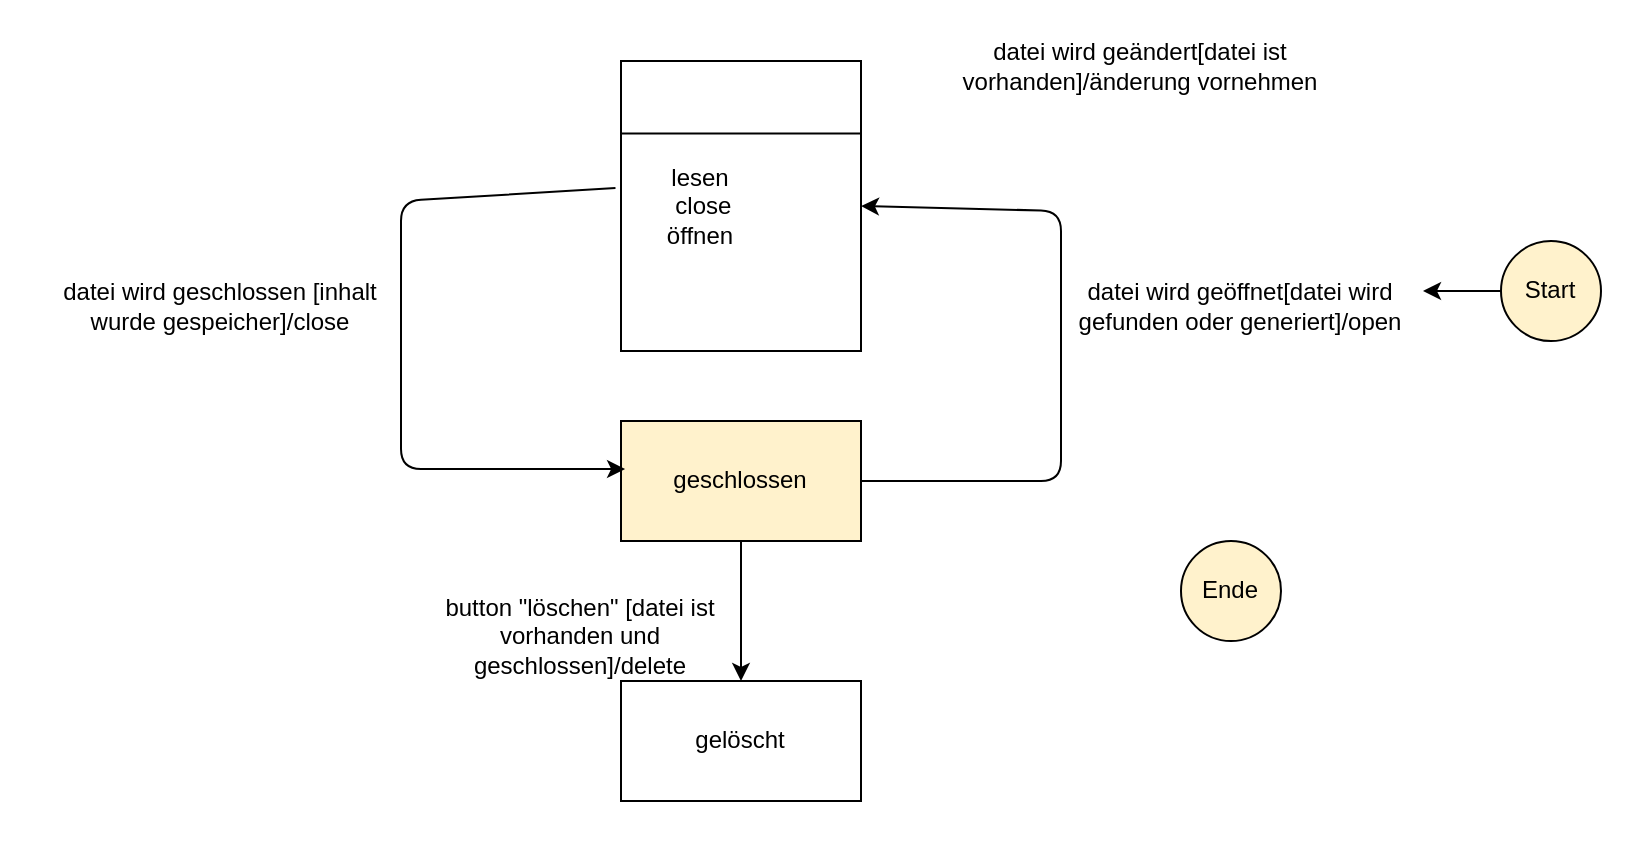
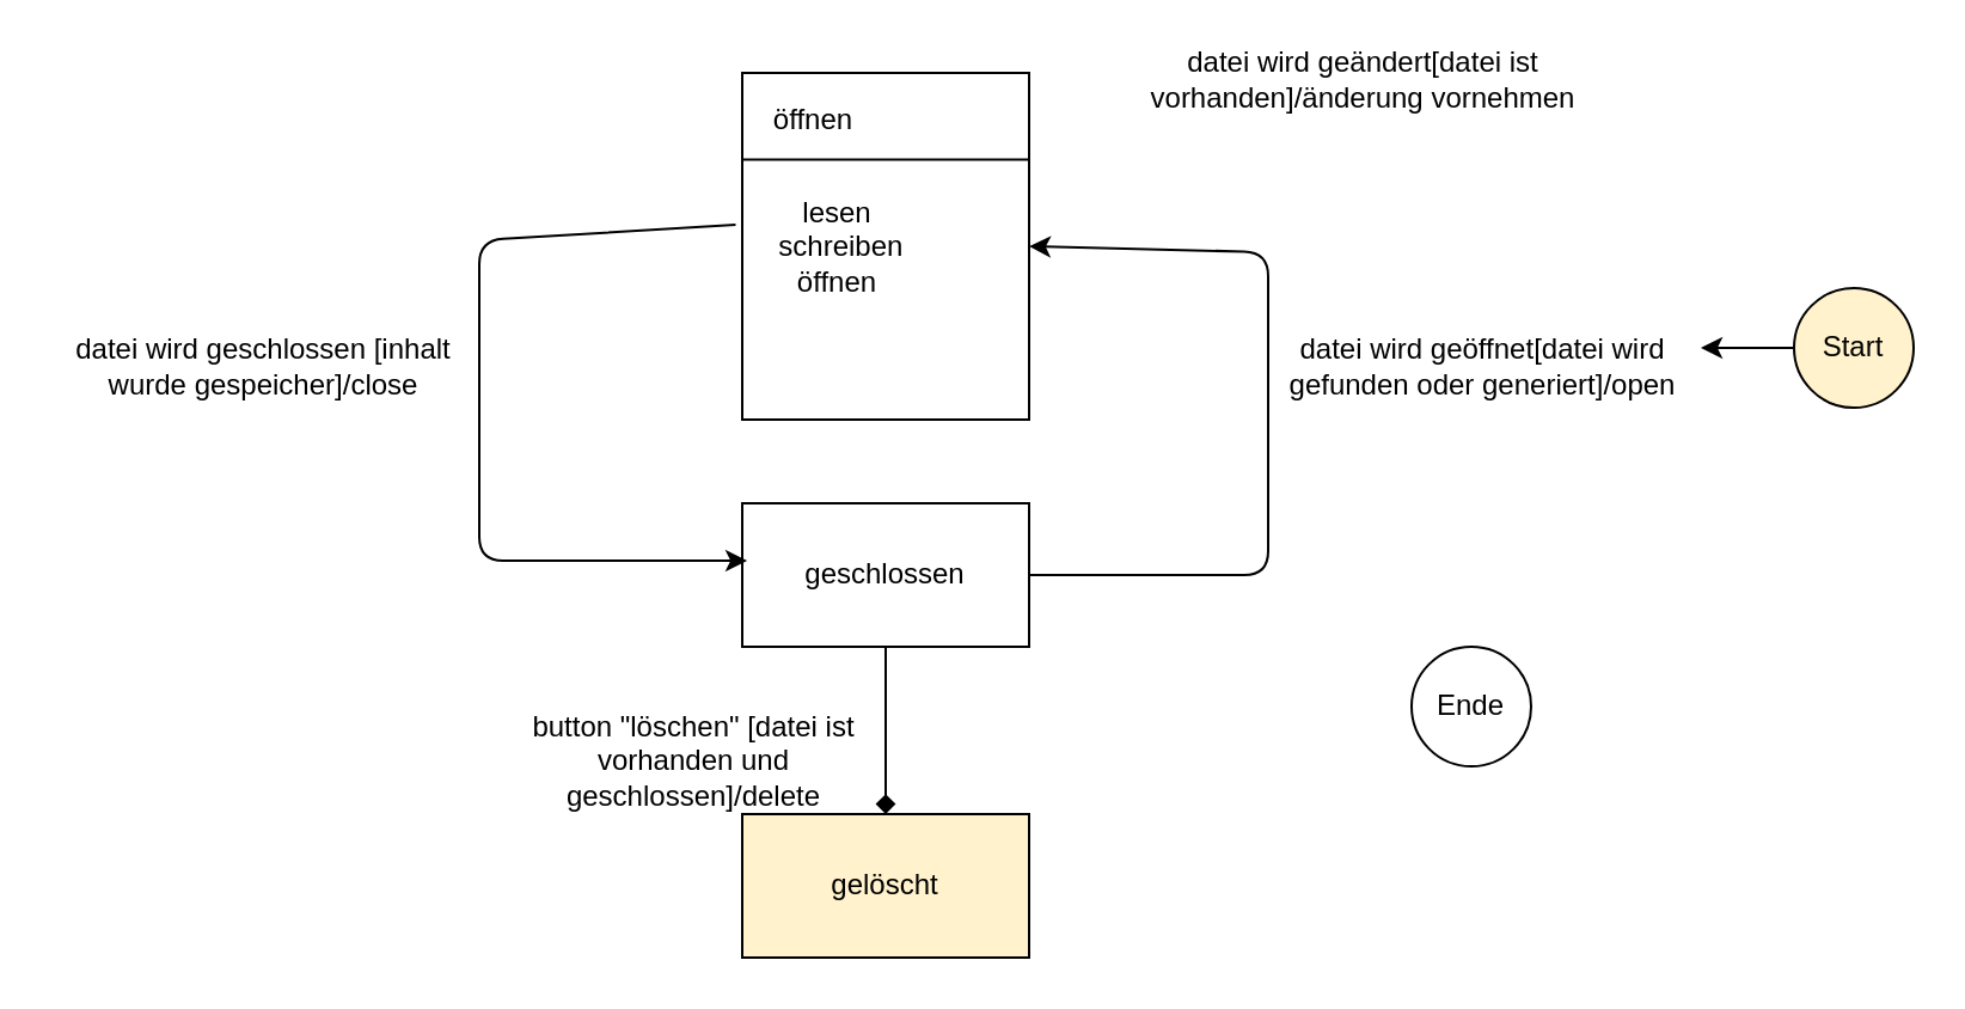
+ <mxCell id="17" value="öffnen" style="text;html=1;strokeColor=none;fillColor=none;align=center;verticalAlign=middle;whiteSpace=wrap;rounded=0;" vertex="1" parent="1"><mxGeometry x="320" y="40" width="40" height="20" as="geometry" /></mxCell>
- <mxCell id="16" value="lesen&lt;br&gt;&amp;nbsp;close öffnen" style="text;html=1;strokeColor=none;fillColor=none;align=center;verticalAlign=middle;whiteSpace=wrap;rounded=0;" vertex="1" parent="1"><mxGeometry x="330" y="92.5" width="40" height="20" as="geometry" /></mxCell>
+ <mxCell id="16" value="lesen&lt;br&gt;&amp;nbsp;schreiben öffnen" style="text;html=1;strokeColor=none;fillColor=none;align=center;verticalAlign=middle;whiteSpace=wrap;rounded=0;" vertex="1" parent="1"><mxGeometry x="330" y="92.5" width="40" height="20" as="geometry" /></mxCell>
- <mxCell id="4" value="geschlossen" style="rounded=0;whiteSpace=wrap;html=1;fillColor=#fff2cc;" parent="1" vertex="1"><mxGeometry x="310" y="210" width="120" height="60" as="geometry" /></mxCell>
+ <mxCell id="4" value="geschlossen" style="rounded=0;whiteSpace=wrap;html=1;" parent="1" vertex="1"><mxGeometry x="310" y="210" width="120" height="60" as="geometry" /></mxCell>
- <mxCell id="10" value="Ende" style="ellipse;whiteSpace=wrap;html=1;aspect=fixed;fillColor=#fff2cc;" parent="1" vertex="1"><mxGeometry x="590" y="270" width="50" height="50" as="geometry" /></mxCell>
+ <mxCell id="10" value="Ende" style="ellipse;whiteSpace=wrap;html=1;aspect=fixed;" parent="1" vertex="1"><mxGeometry x="590" y="270" width="50" height="50" as="geometry" /></mxCell>
- <mxCell id="3" style="edgeStyle=orthogonalEdgeStyle;rounded=0;orthogonalLoop=1;jettySize=auto;html=1;entryX=0.5;entryY=0;entryDx=0;entryDy=0;" parent="1" source="4" target="5" edge="1"><mxGeometry relative="1" as="geometry" /></mxCell>
+ <mxCell id="3" style="edgeStyle=orthogonalEdgeStyle;rounded=0;orthogonalLoop=1;jettySize=auto;html=1;entryX=0.5;entryY=0;entryDx=0;entryDy=0;endArrow=diamond;" parent="1" source="4" target="5" edge="1"><mxGeometry relative="1" as="geometry" /></mxCell>
- <mxCell id="5" value="gelöscht" style="rounded=0;whiteSpace=wrap;html=1;" parent="1" vertex="1"><mxGeometry x="310" y="340" width="120" height="60" as="geometry" /></mxCell>
+ <mxCell id="5" value="gelöscht" style="rounded=0;whiteSpace=wrap;html=1;fillColor=#fff2cc;" parent="1" vertex="1"><mxGeometry x="310" y="340" width="120" height="60" as="geometry" /></mxCell>
